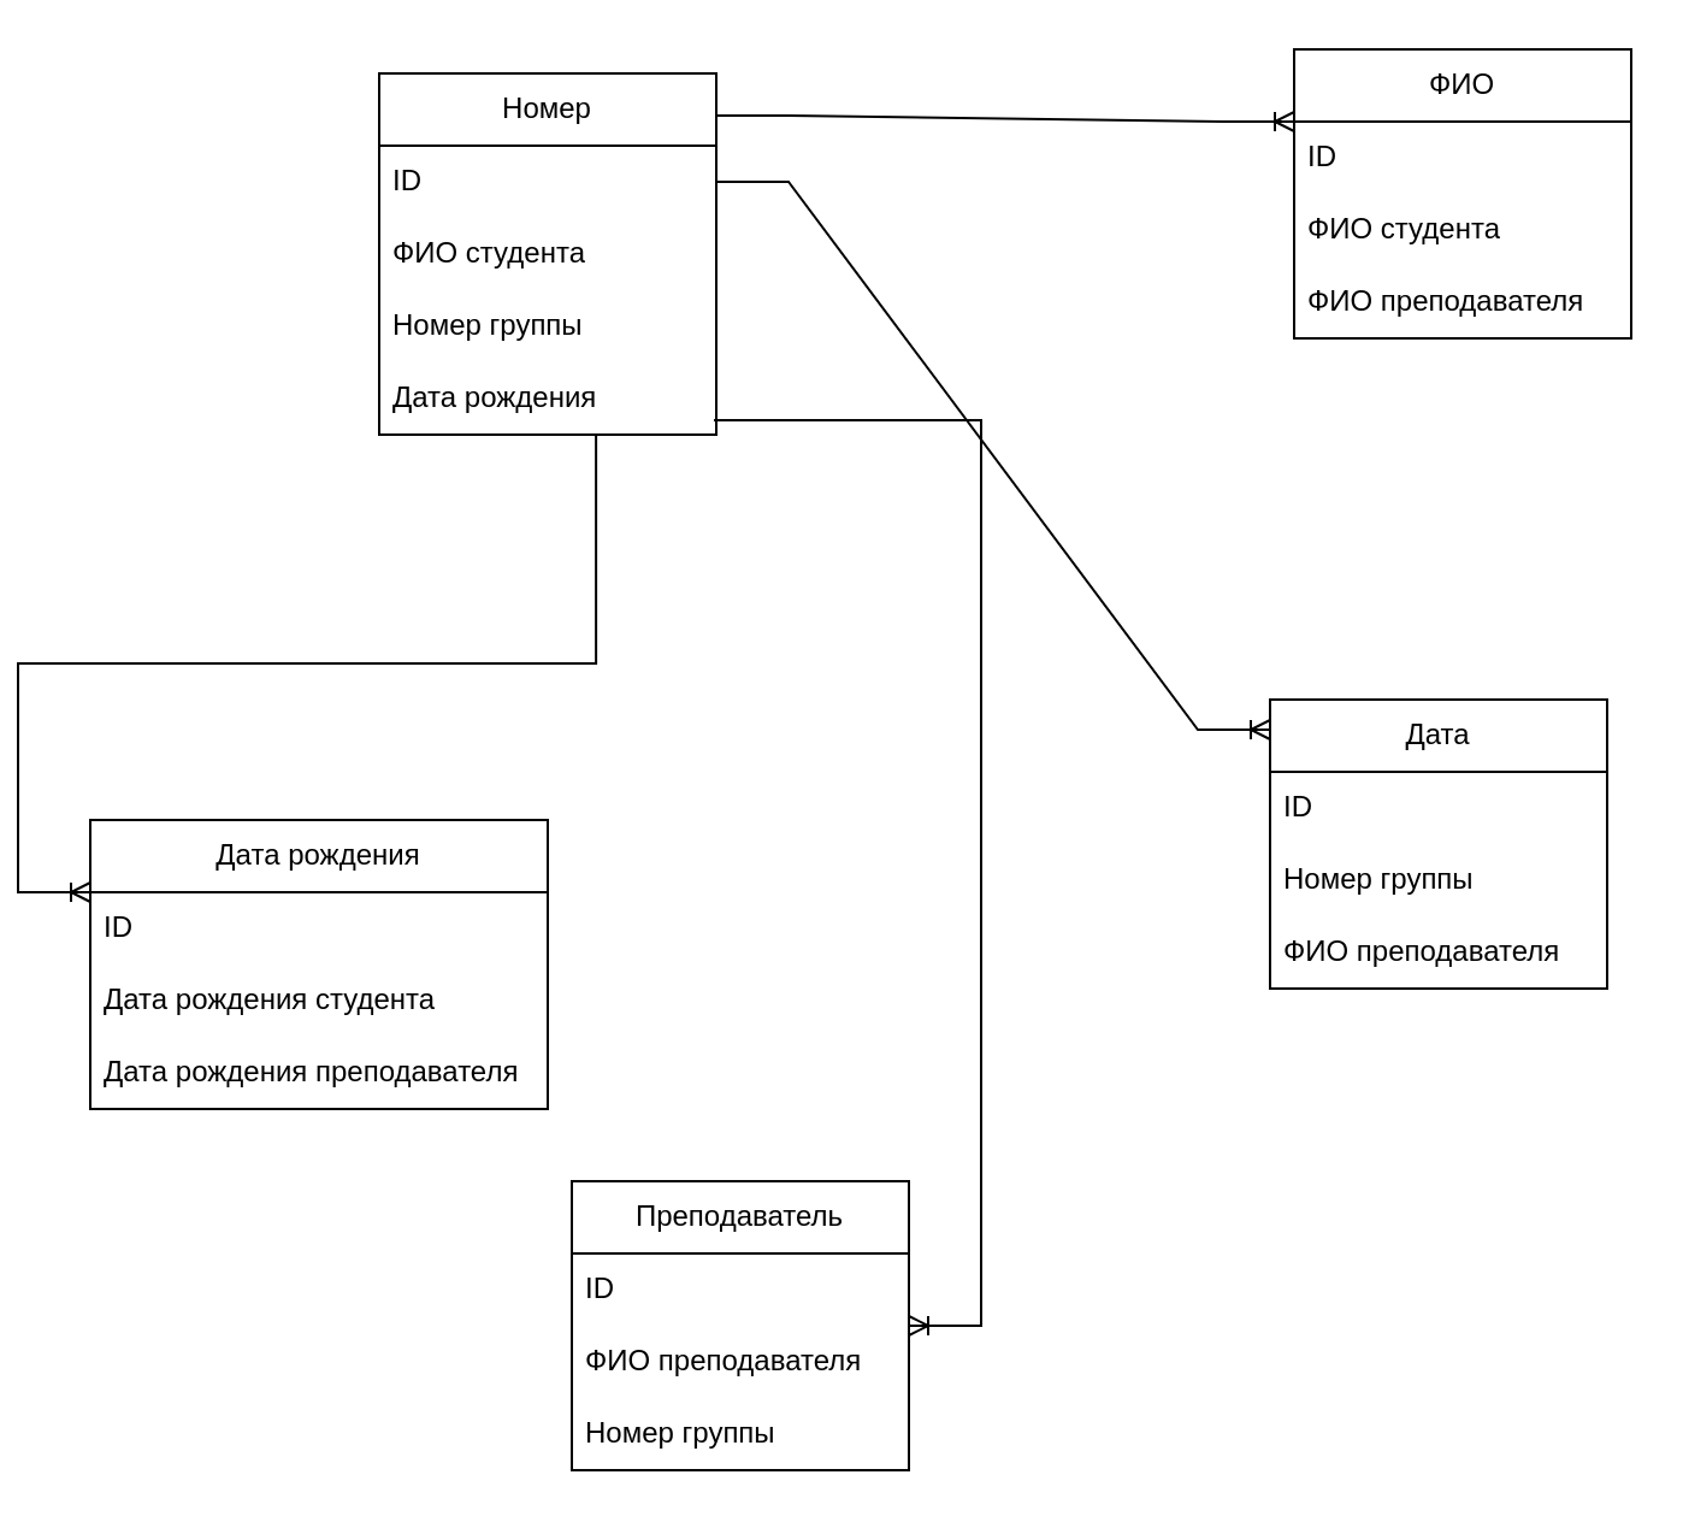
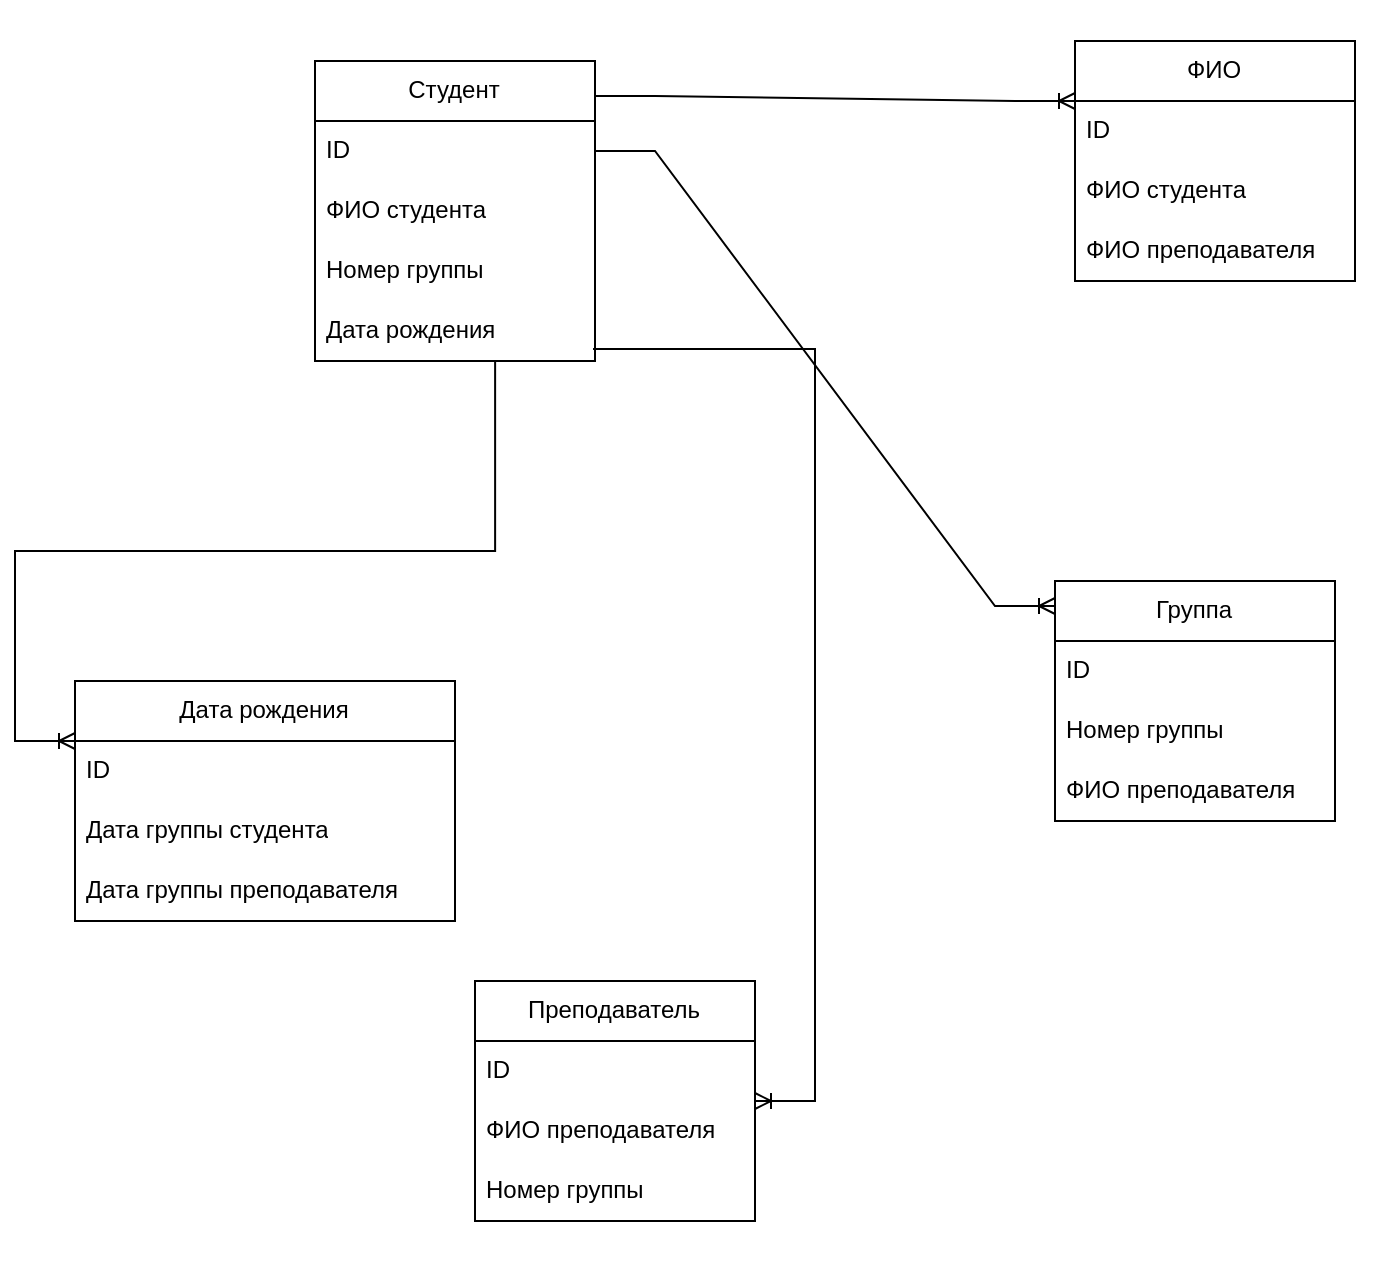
- <mxCell id="2" value="Номер" style="swimlane;fontStyle=0;childLayout=stackLayout;horizontal=1;startSize=30;horizontalStack=0;resizeParent=1;resizeParentMax=0;resizeLast=0;collapsible=1;marginBottom=0;whiteSpace=wrap;html=1;" parent="1" vertex="1"><mxGeometry x="140" y="30" width="140" height="150" as="geometry" /></mxCell>
+ <mxCell id="2" value="Студент" style="swimlane;fontStyle=0;childLayout=stackLayout;horizontal=1;startSize=30;horizontalStack=0;resizeParent=1;resizeParentMax=0;resizeLast=0;collapsible=1;marginBottom=0;whiteSpace=wrap;html=1;" parent="1" vertex="1"><mxGeometry x="140" y="30" width="140" height="150" as="geometry" /></mxCell>
- <mxCell id="19" value="Дата" style="swimlane;fontStyle=0;childLayout=stackLayout;horizontal=1;startSize=30;horizontalStack=0;resizeParent=1;resizeParentMax=0;resizeLast=0;collapsible=1;marginBottom=0;whiteSpace=wrap;html=1;" parent="1" vertex="1"><mxGeometry x="510" y="290" width="140" height="120" as="geometry" /></mxCell>
+ <mxCell id="19" value="Группа" style="swimlane;fontStyle=0;childLayout=stackLayout;horizontal=1;startSize=30;horizontalStack=0;resizeParent=1;resizeParentMax=0;resizeLast=0;collapsible=1;marginBottom=0;whiteSpace=wrap;html=1;" parent="1" vertex="1"><mxGeometry x="510" y="290" width="140" height="120" as="geometry" /></mxCell>
- <mxCell id="17" value="Дата рождения студента" style="text;strokeColor=none;fillColor=none;align=left;verticalAlign=middle;spacingLeft=4;spacingRight=4;overflow=hidden;points=[[0,0.5],[1,0.5]];portConstraint=eastwest;rotatable=0;whiteSpace=wrap;html=1;" parent="15" vertex="1"><mxGeometry y="60" width="190" height="30" as="geometry" /></mxCell>
+ <mxCell id="17" value="Дата группы студента" style="text;strokeColor=none;fillColor=none;align=left;verticalAlign=middle;spacingLeft=4;spacingRight=4;overflow=hidden;points=[[0,0.5],[1,0.5]];portConstraint=eastwest;rotatable=0;whiteSpace=wrap;html=1;" parent="15" vertex="1"><mxGeometry y="60" width="190" height="30" as="geometry" /></mxCell>
- <mxCell id="18" value="Дата рождения преподавателя" style="text;strokeColor=none;fillColor=none;align=left;verticalAlign=middle;spacingLeft=4;spacingRight=4;overflow=hidden;points=[[0,0.5],[1,0.5]];portConstraint=eastwest;rotatable=0;whiteSpace=wrap;html=1;" vertex="1" parent="15"><mxGeometry y="90" width="190" height="30" as="geometry" /></mxCell>
+ <mxCell id="18" value="Дата группы преподавателя" style="text;strokeColor=none;fillColor=none;align=left;verticalAlign=middle;spacingLeft=4;spacingRight=4;overflow=hidden;points=[[0,0.5],[1,0.5]];portConstraint=eastwest;rotatable=0;whiteSpace=wrap;html=1;" vertex="1" parent="15"><mxGeometry y="90" width="190" height="30" as="geometry" /></mxCell>
